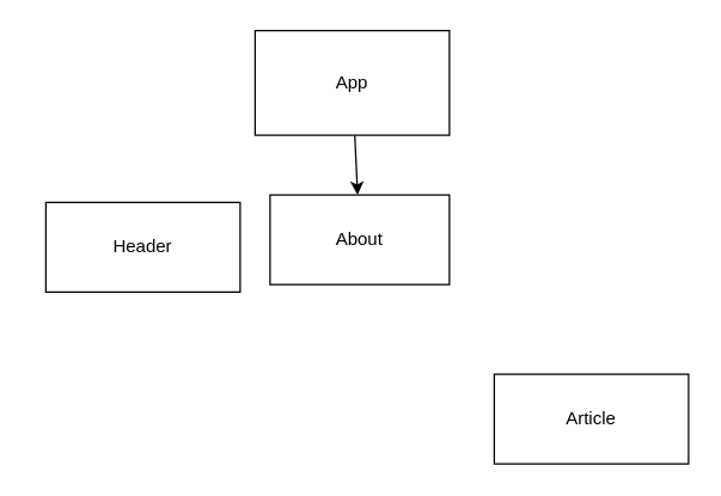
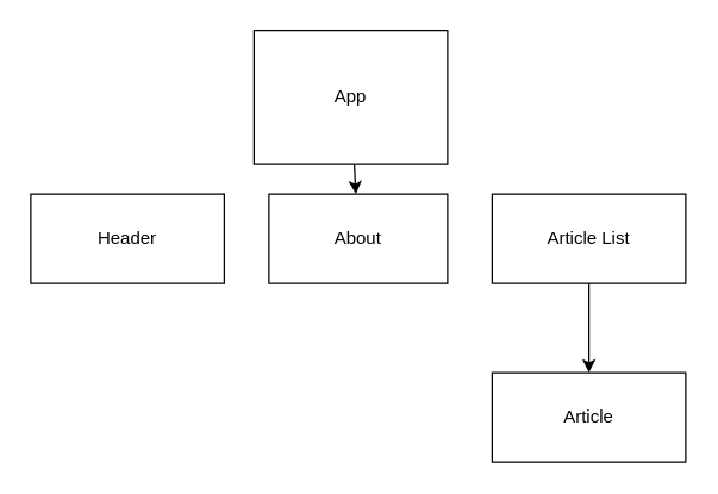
- <mxCell id="3" value="App" style="rounded=0;whiteSpace=wrap;html=1;" vertex="1" parent="1"><mxGeometry x="170" y="20" width="130" height="70" as="geometry" /></mxCell>
+ <mxCell id="3" value="App" style="rounded=0;whiteSpace=wrap;html=1;" vertex="1" parent="1"><mxGeometry x="170" y="20" width="130" height="90" as="geometry" /></mxCell>
+ <mxCell id="9" value="Article List" style="rounded=0;whiteSpace=wrap;html=1;" vertex="1" parent="1"><mxGeometry x="330" y="130" width="130" height="60" as="geometry" /></mxCell>
- <mxCell id="7" value="Header" style="rounded=0;whiteSpace=wrap;html=1;" vertex="1" parent="1"><mxGeometry x="30" y="135" width="130" height="60" as="geometry" /></mxCell>
+ <mxCell id="7" value="Header" style="rounded=0;whiteSpace=wrap;html=1;" vertex="1" parent="1"><mxGeometry x="20" y="130" width="130" height="60" as="geometry" /></mxCell>
+ <mxCell id="8" value="" style="edgeStyle=none;html=1;" edge="1" parent="1" source="9" target="10"><mxGeometry relative="1" as="geometry" /></mxCell>
